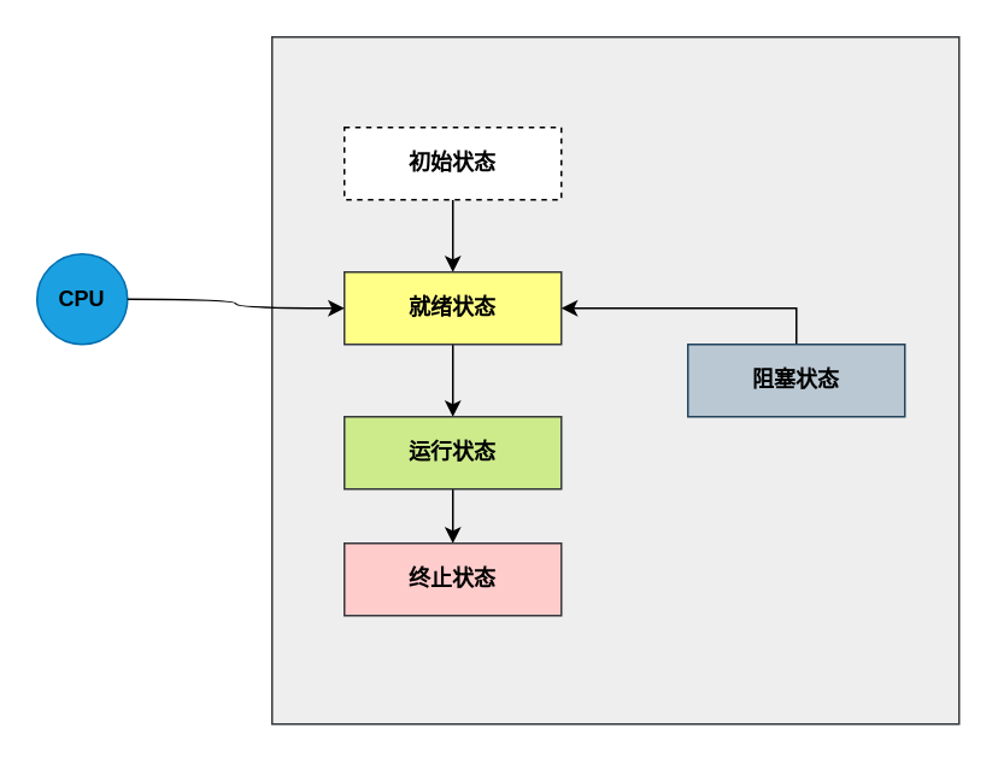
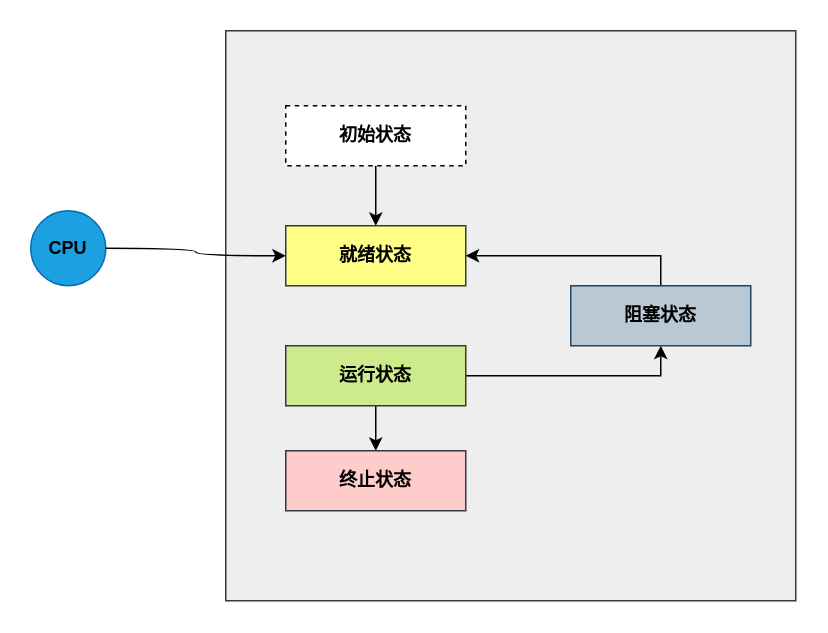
- <mxCell id="6" style="edgeStyle=orthogonalEdgeStyle;rounded=0;orthogonalLoop=1;jettySize=auto;html=1;" parent="1" source="7" target="10" edge="1"><mxGeometry relative="1" as="geometry" /></mxCell>
+ <mxCell id="9" style="edgeStyle=orthogonalEdgeStyle;rounded=0;orthogonalLoop=1;jettySize=auto;html=1;entryX=0.5;entryY=1;entryDx=0;entryDy=0;" parent="1" source="10" target="13" edge="1"><mxGeometry relative="1" as="geometry" /></mxCell>
